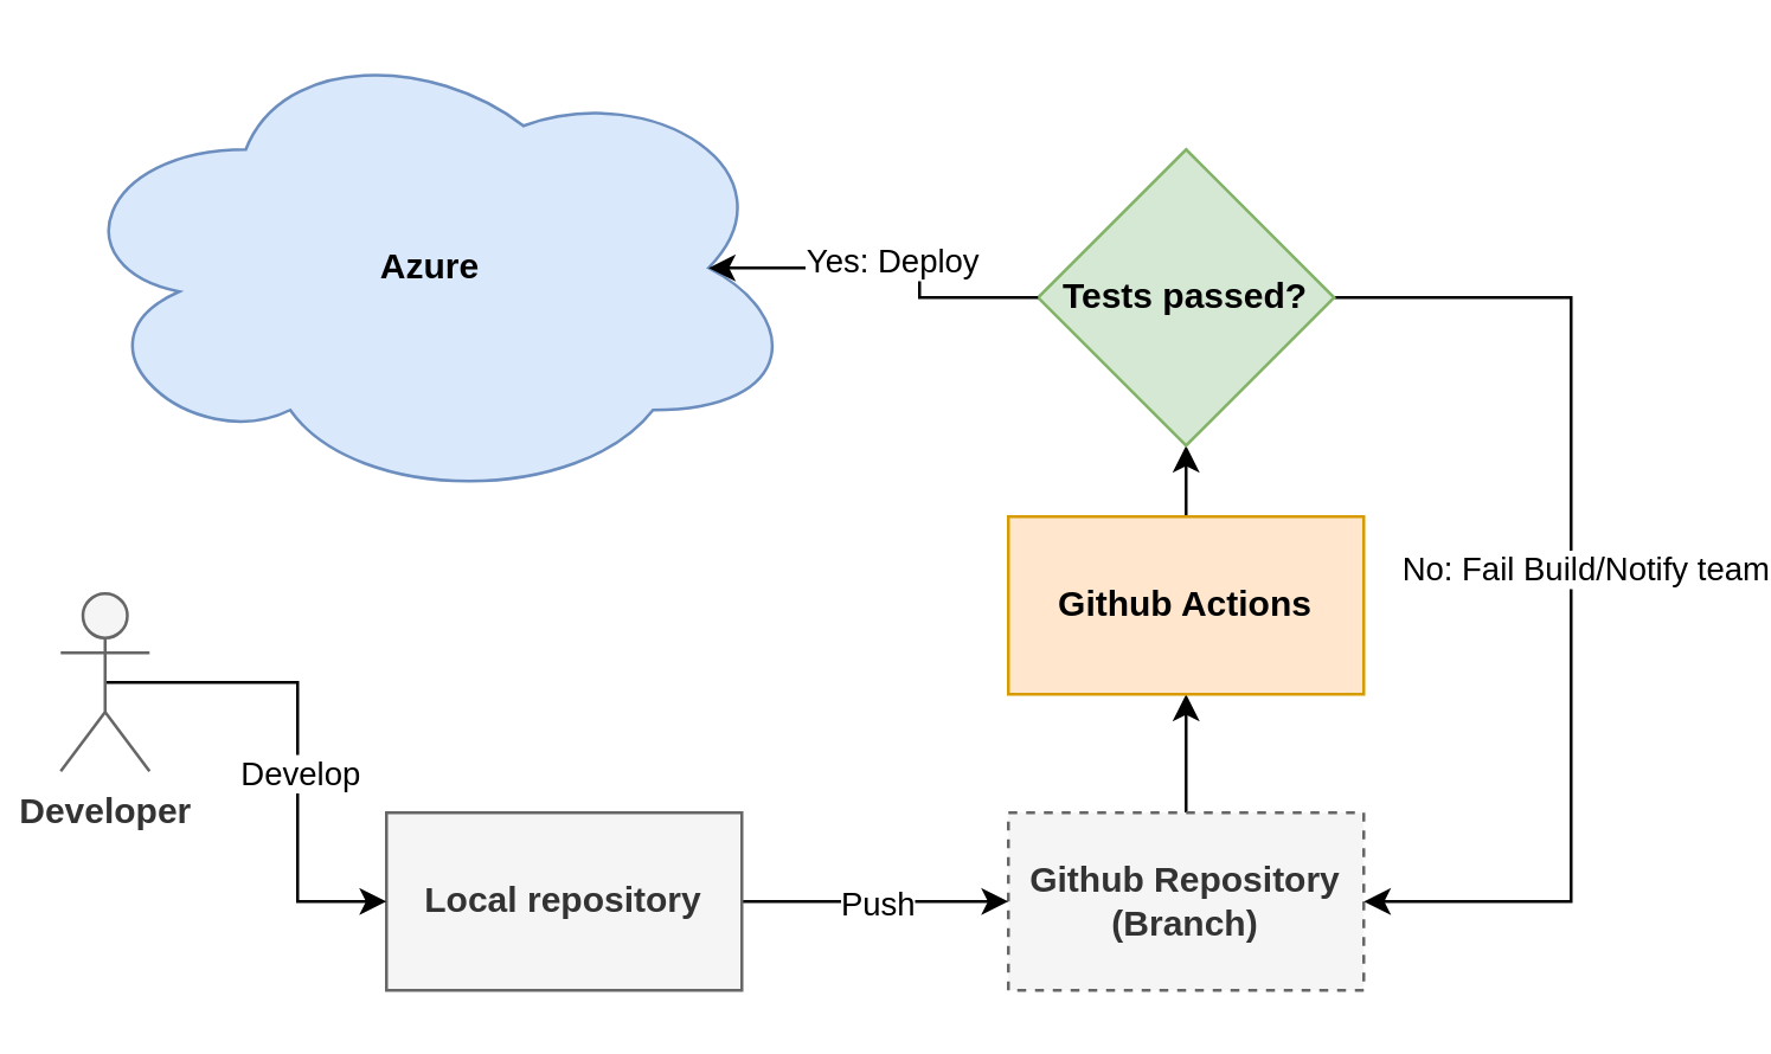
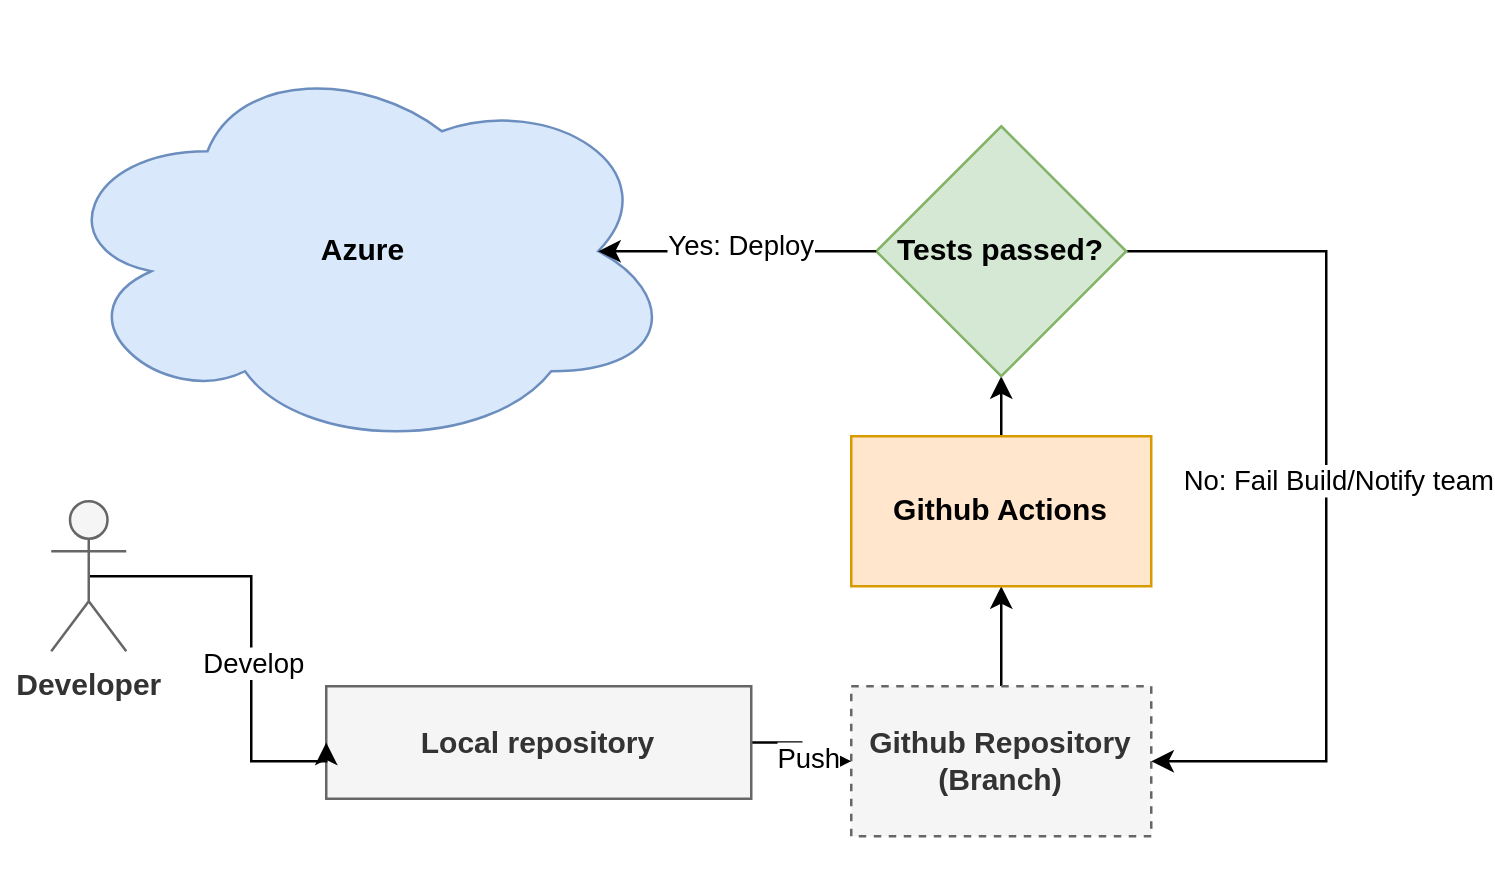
- <mxCell id="2" value="&lt;b&gt;Azure&lt;/b&gt;" style="ellipse;shape=cloud;whiteSpace=wrap;html=1;fillColor=#dae8fc;strokeColor=#6c8ebf;" vertex="1" parent="1"><mxGeometry x="20" y="10" width="250" height="160" as="geometry" /></mxCell>
+ <mxCell id="2" value="&lt;b&gt;Azure&lt;/b&gt;" style="ellipse;shape=cloud;whiteSpace=wrap;html=1;fillColor=#dae8fc;strokeColor=#6c8ebf;" vertex="1" parent="1"><mxGeometry x="20" y="20" width="250" height="160" as="geometry" /></mxCell>
- <mxCell id="9" value="&lt;b&gt;Local repository&lt;/b&gt;" style="rounded=0;whiteSpace=wrap;html=1;fillColor=#f5f5f5;fontColor=#333333;strokeColor=#666666;" vertex="1" parent="1"><mxGeometry x="130" y="274" width="120" height="60" as="geometry" /></mxCell>
+ <mxCell id="9" value="&lt;b&gt;Local repository&lt;/b&gt;" style="rounded=0;whiteSpace=wrap;html=1;fillColor=#f5f5f5;fontColor=#333333;strokeColor=#666666;" vertex="1" parent="1"><mxGeometry x="130" y="274" width="170" height="45" as="geometry" /></mxCell>
